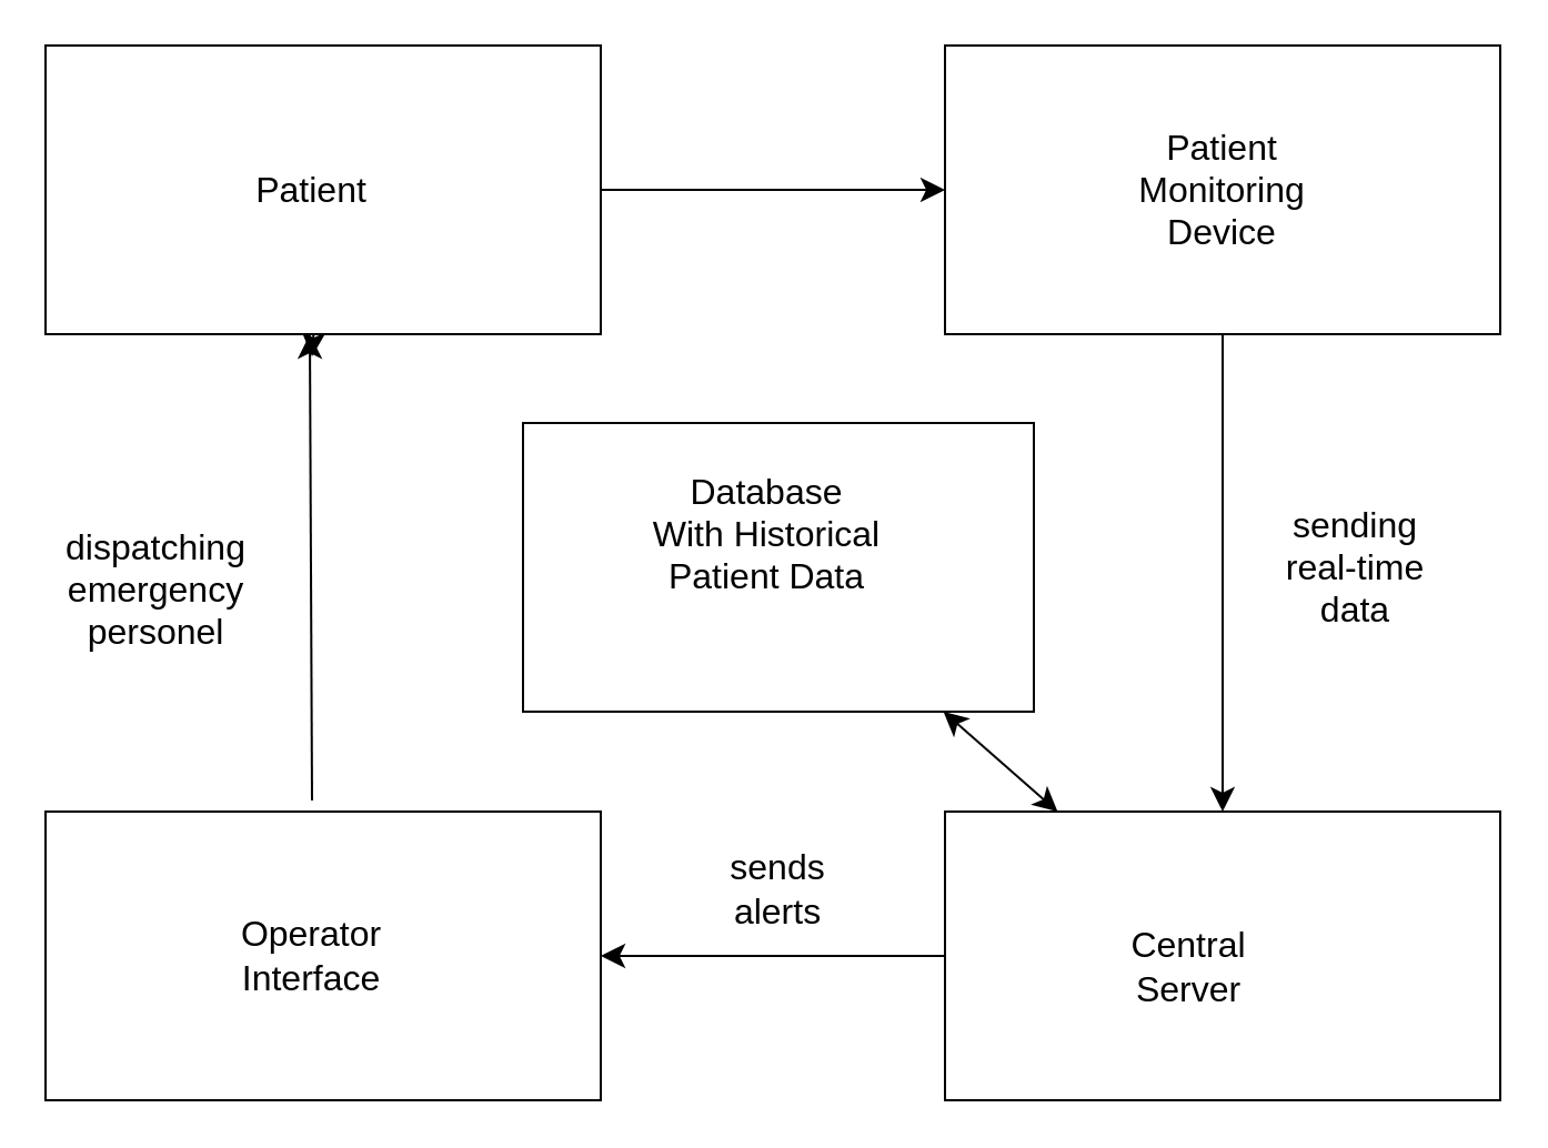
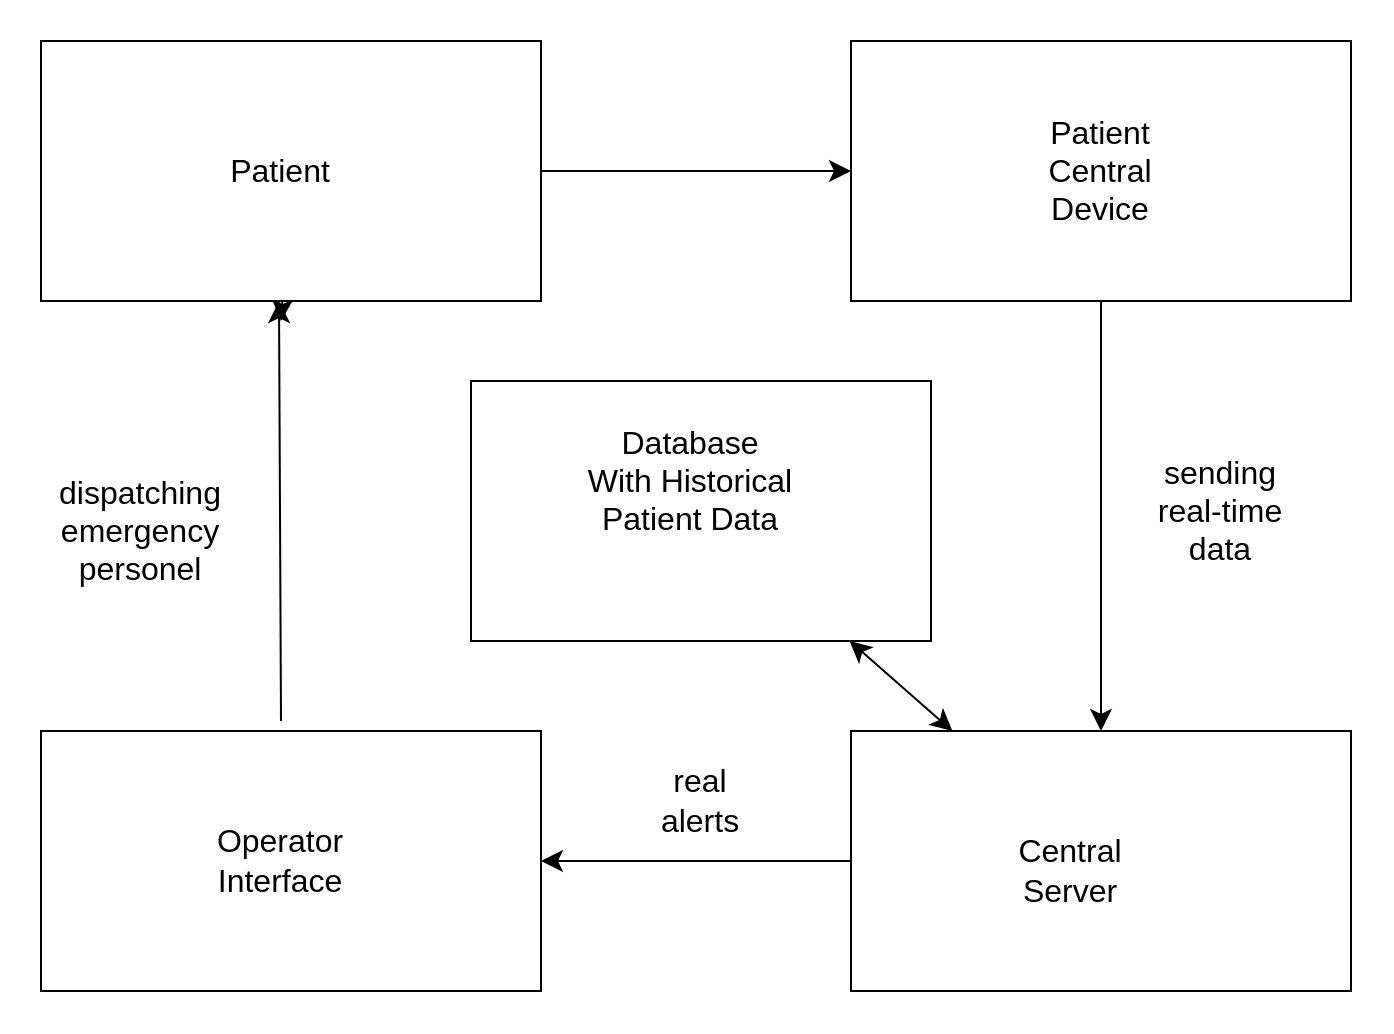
- <mxCell id="4" value="&lt;div&gt;Patient&lt;/div&gt;&lt;div&gt;Monitoring&lt;/div&gt;&lt;div&gt;Device&lt;br&gt;&lt;/div&gt;" style="text;html=1;align=center;verticalAlign=middle;whiteSpace=wrap;rounded=0;fontSize=16;" vertex="1" parent="1"><mxGeometry x="520" y="70" width="60" height="30" as="geometry" /></mxCell>
+ <mxCell id="4" value="&lt;div&gt;Patient&lt;/div&gt;&lt;div&gt;Central&lt;/div&gt;&lt;div&gt;Device&lt;br&gt;&lt;/div&gt;" style="text;html=1;align=center;verticalAlign=middle;whiteSpace=wrap;rounded=0;fontSize=16;" vertex="1" parent="1"><mxGeometry x="520" y="70" width="60" height="30" as="geometry" /></mxCell>
- <mxCell id="22" value="&lt;div&gt;sends alerts&lt;/div&gt;" style="text;html=1;align=center;verticalAlign=middle;whiteSpace=wrap;rounded=0;fontSize=16;" vertex="1" parent="1"><mxGeometry x="320" y="385" width="60" height="30" as="geometry" /></mxCell>
+ <mxCell id="22" value="&lt;div&gt;real alerts&lt;/div&gt;" style="text;html=1;align=center;verticalAlign=middle;whiteSpace=wrap;rounded=0;fontSize=16;" vertex="1" parent="1"><mxGeometry x="320" y="385" width="60" height="30" as="geometry" /></mxCell>
